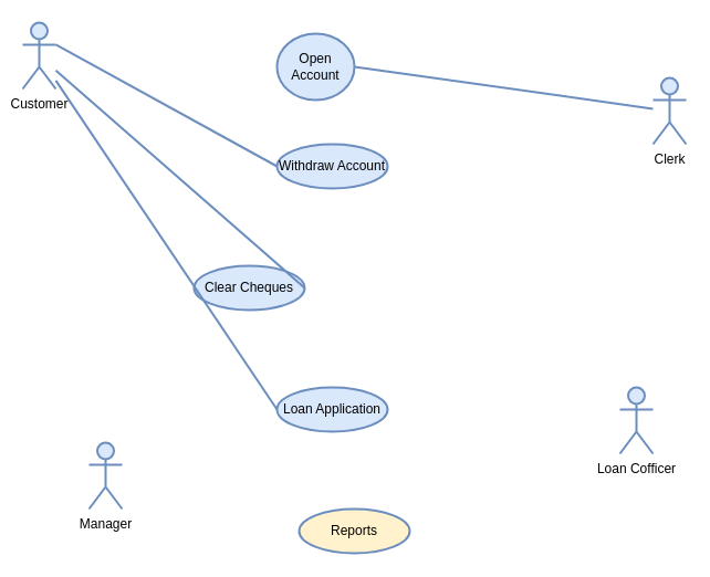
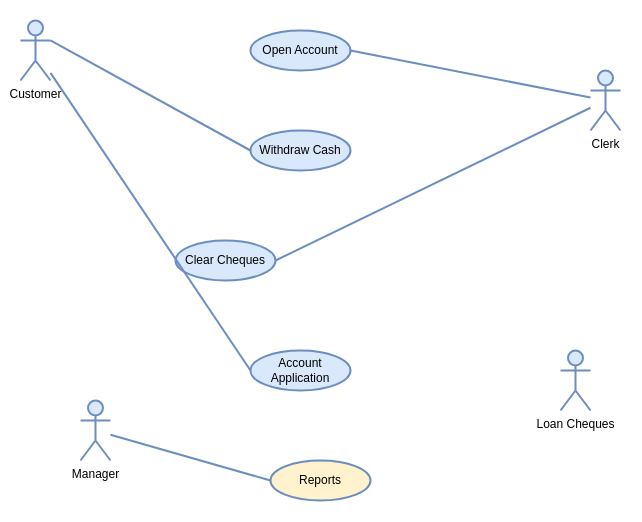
- <mxCell id="3" value="Open Account" style="ellipse;whiteSpace=wrap;html=1;align=center;strokeWidth=2;fillColor=#dae8fc;strokeColor=#6c8ebf;" vertex="1" parent="1"><mxGeometry x="250" y="30" width="70" height="60" as="geometry" /></mxCell>
+ <mxCell id="3" value="Open Account" style="ellipse;whiteSpace=wrap;html=1;align=center;strokeWidth=2;fillColor=#dae8fc;strokeColor=#6c8ebf;" vertex="1" parent="1"><mxGeometry x="250" y="30" width="100" height="40" as="geometry" /></mxCell>
- <mxCell id="5" value="Withdraw Account" style="ellipse;whiteSpace=wrap;html=1;align=center;strokeWidth=2;fillColor=#dae8fc;strokeColor=#6c8ebf;" vertex="1" parent="1"><mxGeometry x="250" y="130" width="100" height="40" as="geometry" /></mxCell>
+ <mxCell id="5" value="Withdraw Cash" style="ellipse;whiteSpace=wrap;html=1;align=center;strokeWidth=2;fillColor=#dae8fc;strokeColor=#6c8ebf;" vertex="1" parent="1"><mxGeometry x="250" y="130" width="100" height="40" as="geometry" /></mxCell>
- <mxCell id="13" value="" style="endArrow=none;html=1;rounded=0;exitX=1;exitY=0.5;exitDx=0;exitDy=0;strokeWidth=2;fillColor=#dae8fc;strokeColor=#6c8ebf;" edge="1" parent="1" source="6" target="2"><mxGeometry relative="1" as="geometry"><mxPoint x="240" y="330" as="sourcePoint" /><mxPoint x="580" y="120" as="targetPoint" /></mxGeometry></mxCell>
+ <mxCell id="13" value="" style="endArrow=none;html=1;rounded=0;exitX=1;exitY=0.5;exitDx=0;exitDy=0;strokeWidth=2;fillColor=#dae8fc;strokeColor=#6c8ebf;" edge="1" parent="1" source="6" target="4"><mxGeometry relative="1" as="geometry"><mxPoint x="240" y="330" as="sourcePoint" /><mxPoint x="580" y="120" as="targetPoint" /></mxGeometry></mxCell>
- <mxCell id="7" value="Loan Application" style="ellipse;whiteSpace=wrap;html=1;align=center;strokeWidth=2;fillColor=#dae8fc;strokeColor=#6c8ebf;" vertex="1" parent="1"><mxGeometry x="250" y="350" width="100" height="40" as="geometry" /></mxCell>
+ <mxCell id="7" value="Account Application" style="ellipse;whiteSpace=wrap;html=1;align=center;strokeWidth=2;fillColor=#dae8fc;strokeColor=#6c8ebf;" vertex="1" parent="1"><mxGeometry x="250" y="350" width="100" height="40" as="geometry" /></mxCell>
- <mxCell id="10" value="Loan Cofficer" style="shape=umlActor;verticalLabelPosition=bottom;verticalAlign=top;html=1;outlineConnect=0;strokeWidth=2;fillColor=#dae8fc;strokeColor=#6c8ebf;" vertex="1" parent="1"><mxGeometry x="560" y="350" width="30" height="60" as="geometry" /></mxCell>
+ <mxCell id="10" value="Loan Cheques" style="shape=umlActor;verticalLabelPosition=bottom;verticalAlign=top;html=1;outlineConnect=0;strokeWidth=2;fillColor=#dae8fc;strokeColor=#6c8ebf;" vertex="1" parent="1"><mxGeometry x="560" y="350" width="30" height="60" as="geometry" /></mxCell>
+ <mxCell id="15" value="" style="endArrow=none;html=1;rounded=0;entryX=0;entryY=0.5;entryDx=0;entryDy=0;strokeWidth=2;fillColor=#dae8fc;strokeColor=#6c8ebf;" edge="1" parent="1" source="9" target="8"><mxGeometry relative="1" as="geometry"><mxPoint x="240" y="330" as="sourcePoint" /><mxPoint x="400" y="330" as="targetPoint" /></mxGeometry></mxCell>
